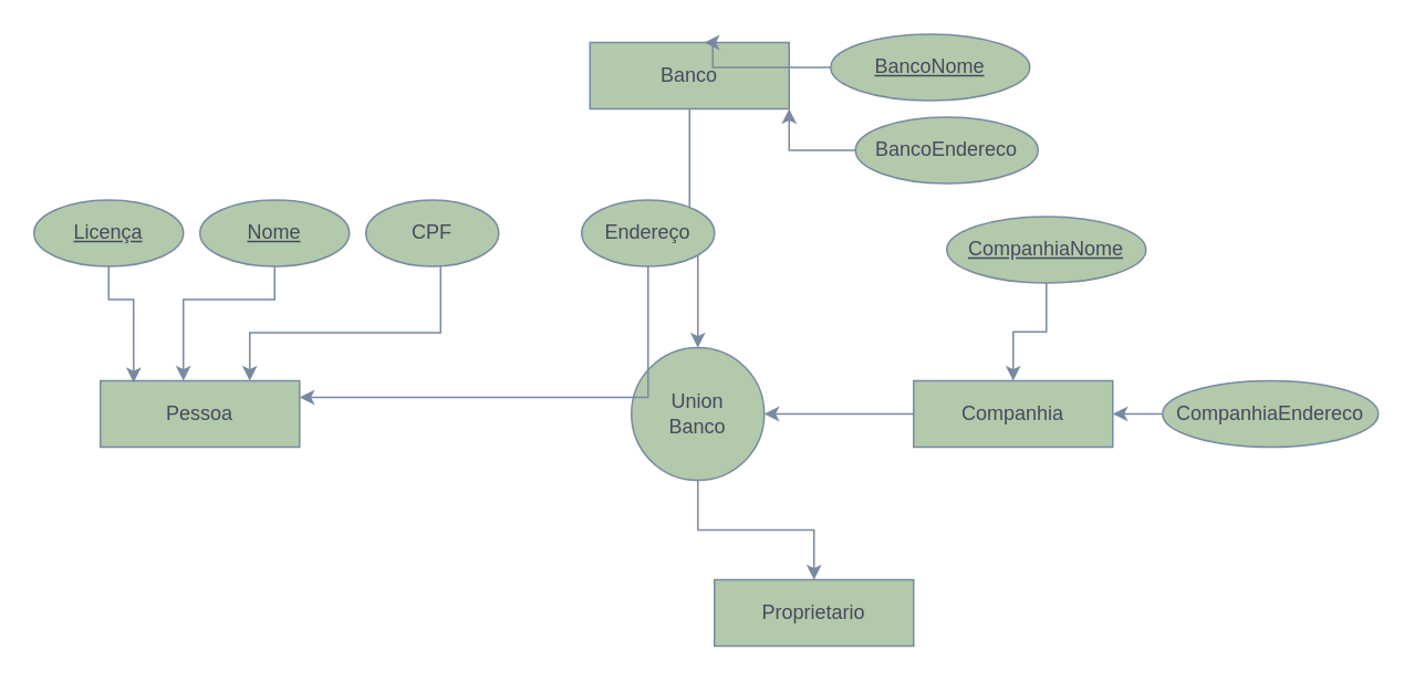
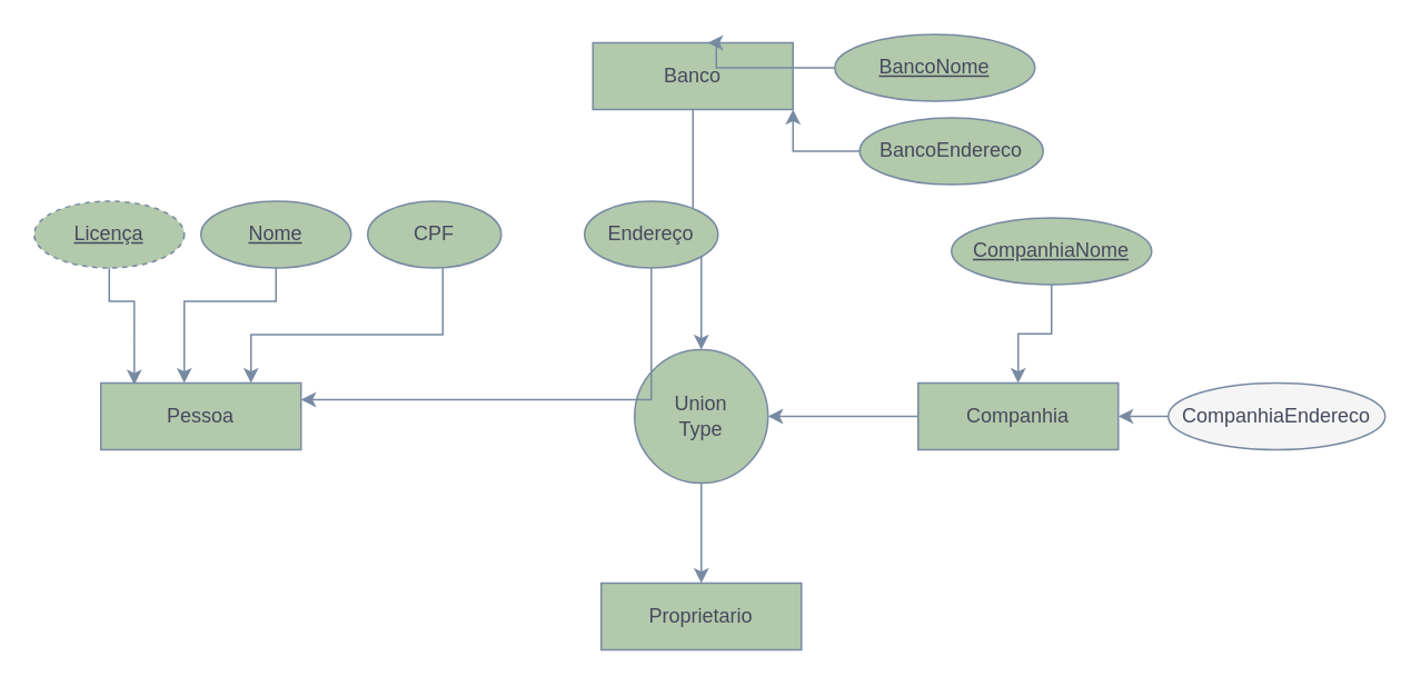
- <mxCell id="10" value="Licença" style="ellipse;whiteSpace=wrap;html=1;align=center;fontStyle=4;labelBackgroundColor=none;fillColor=#B2C9AB;strokeColor=#788AA3;fontColor=#46495D;" vertex="1" parent="1"><mxGeometry y="120" width="90" height="40" as="geometry" x="20" /></mxCell>
+ <mxCell id="10" value="Licença" style="ellipse;whiteSpace=wrap;html=1;align=center;fontStyle=4;labelBackgroundColor=none;fillColor=#B2C9AB;strokeColor=#788AA3;fontColor=#46495D;dashed=1;" vertex="1" parent="1"><mxGeometry y="120" width="90" height="40" as="geometry" x="20" /></mxCell>
- <mxCell id="8" value="Union&lt;div&gt;Banco&lt;/div&gt;" style="ellipse;whiteSpace=wrap;html=1;aspect=fixed;labelBackgroundColor=none;fillColor=#B2C9AB;strokeColor=#788AA3;fontColor=#46495D;" vertex="1" parent="1"><mxGeometry x="380" y="209" width="80" height="80" as="geometry" /></mxCell>
+ <mxCell id="8" value="Union&lt;div&gt;Type&lt;/div&gt;" style="ellipse;whiteSpace=wrap;html=1;aspect=fixed;labelBackgroundColor=none;fillColor=#B2C9AB;strokeColor=#788AA3;fontColor=#46495D;" vertex="1" parent="1"><mxGeometry x="380" y="209" width="80" height="80" as="geometry" /></mxCell>
- <mxCell id="25" value="CompanhiaEndereco" style="ellipse;whiteSpace=wrap;html=1;align=center;labelBackgroundColor=none;fillColor=#B2C9AB;strokeColor=#788AA3;fontColor=#46495D;" vertex="1" parent="1"><mxGeometry x="700" y="229" width="130" height="40" as="geometry" /></mxCell>
+ <mxCell id="25" value="CompanhiaEndereco" style="ellipse;whiteSpace=wrap;html=1;align=center;labelBackgroundColor=none;fillColor=#f5f5f5;strokeColor=#788AA3;fontColor=#46495D;" vertex="1" parent="1"><mxGeometry x="700" y="229" width="130" height="40" as="geometry" /></mxCell>
- <mxCell id="9" value="Proprietario" style="whiteSpace=wrap;html=1;labelBackgroundColor=none;fillColor=#B2C9AB;strokeColor=#788AA3;fontColor=#46495D;" vertex="1" parent="1"><mxGeometry x="430" y="349" width="120" height="40" as="geometry" /></mxCell>
+ <mxCell id="9" value="Proprietario" style="whiteSpace=wrap;html=1;labelBackgroundColor=none;fillColor=#B2C9AB;strokeColor=#788AA3;fontColor=#46495D;" vertex="1" parent="1"><mxGeometry x="360" y="349" width="120" height="40" as="geometry" /></mxCell>
